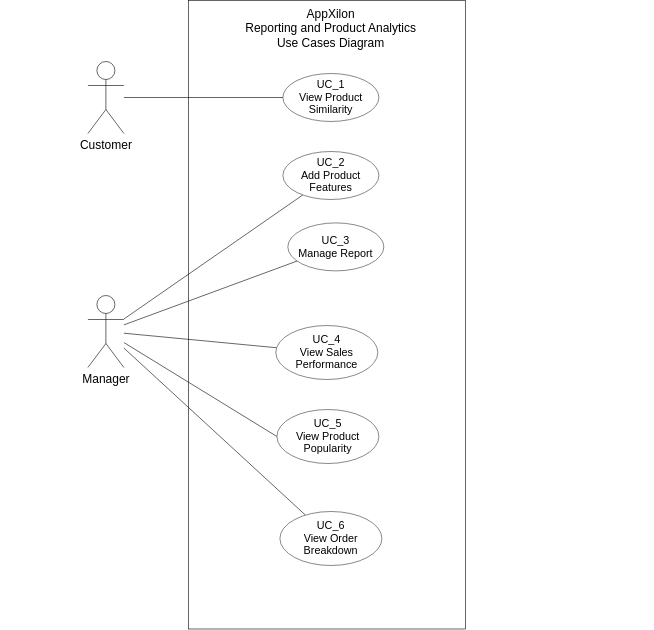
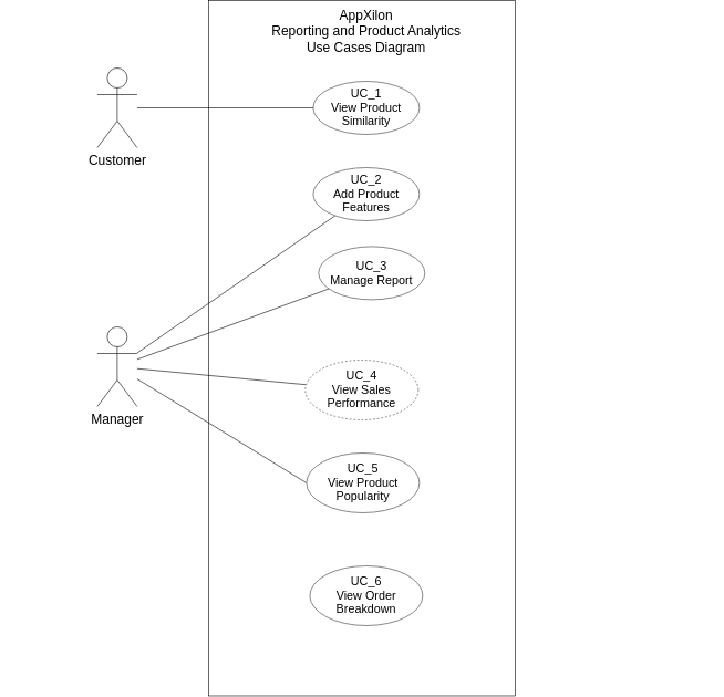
- <mxCell id="7" value="&lt;font style=&quot;font-size: 18px&quot;&gt;UC_4&lt;br&gt;View Sales Performance&lt;/font&gt;" style="ellipse;whiteSpace=wrap;html=1;fillColor=#FFFFFF;strokeColor=#36393d;" vertex="1" parent="1"><mxGeometry x="459.21" y="530" width="170" height="90" as="geometry" /></mxCell>
+ <mxCell id="7" value="&lt;font style=&quot;font-size: 18px&quot;&gt;UC_4&lt;br&gt;View Sales Performance&lt;/font&gt;" style="ellipse;whiteSpace=wrap;html=1;fillColor=#FFFFFF;strokeColor=#36393d;dashed=1;" vertex="1" parent="1"><mxGeometry x="459.21" y="530" width="170" height="90" as="geometry" /></mxCell>
- <mxCell id="12" style="edgeStyle=none;rounded=0;orthogonalLoop=1;jettySize=auto;html=1;endArrow=none;endFill=0;" edge="1" parent="1" source="13" target="15"><mxGeometry relative="1" as="geometry" /></mxCell>
